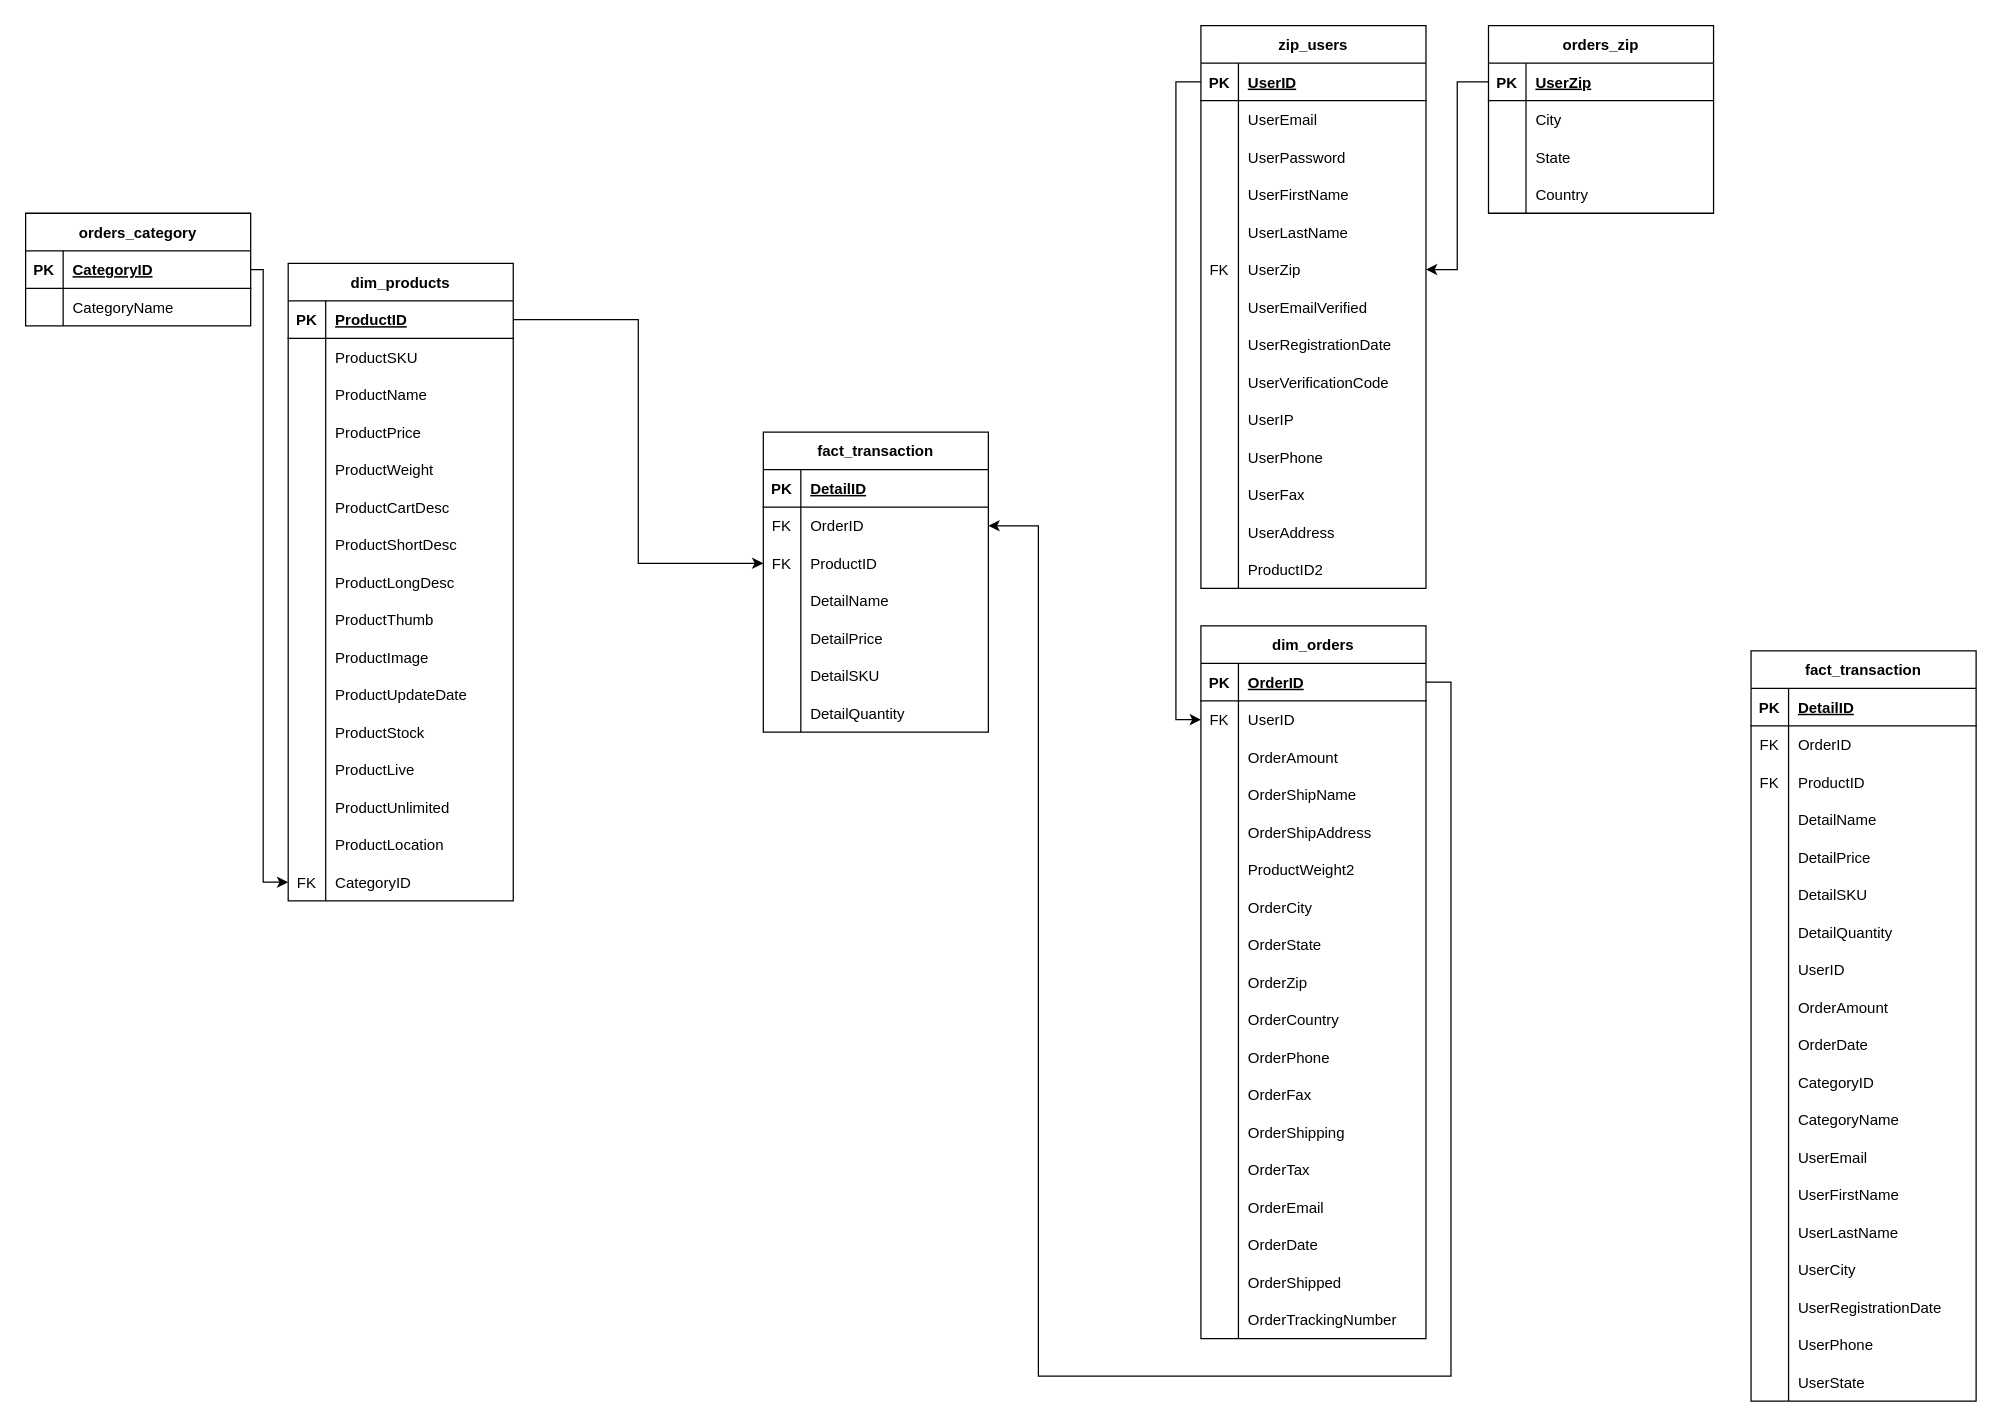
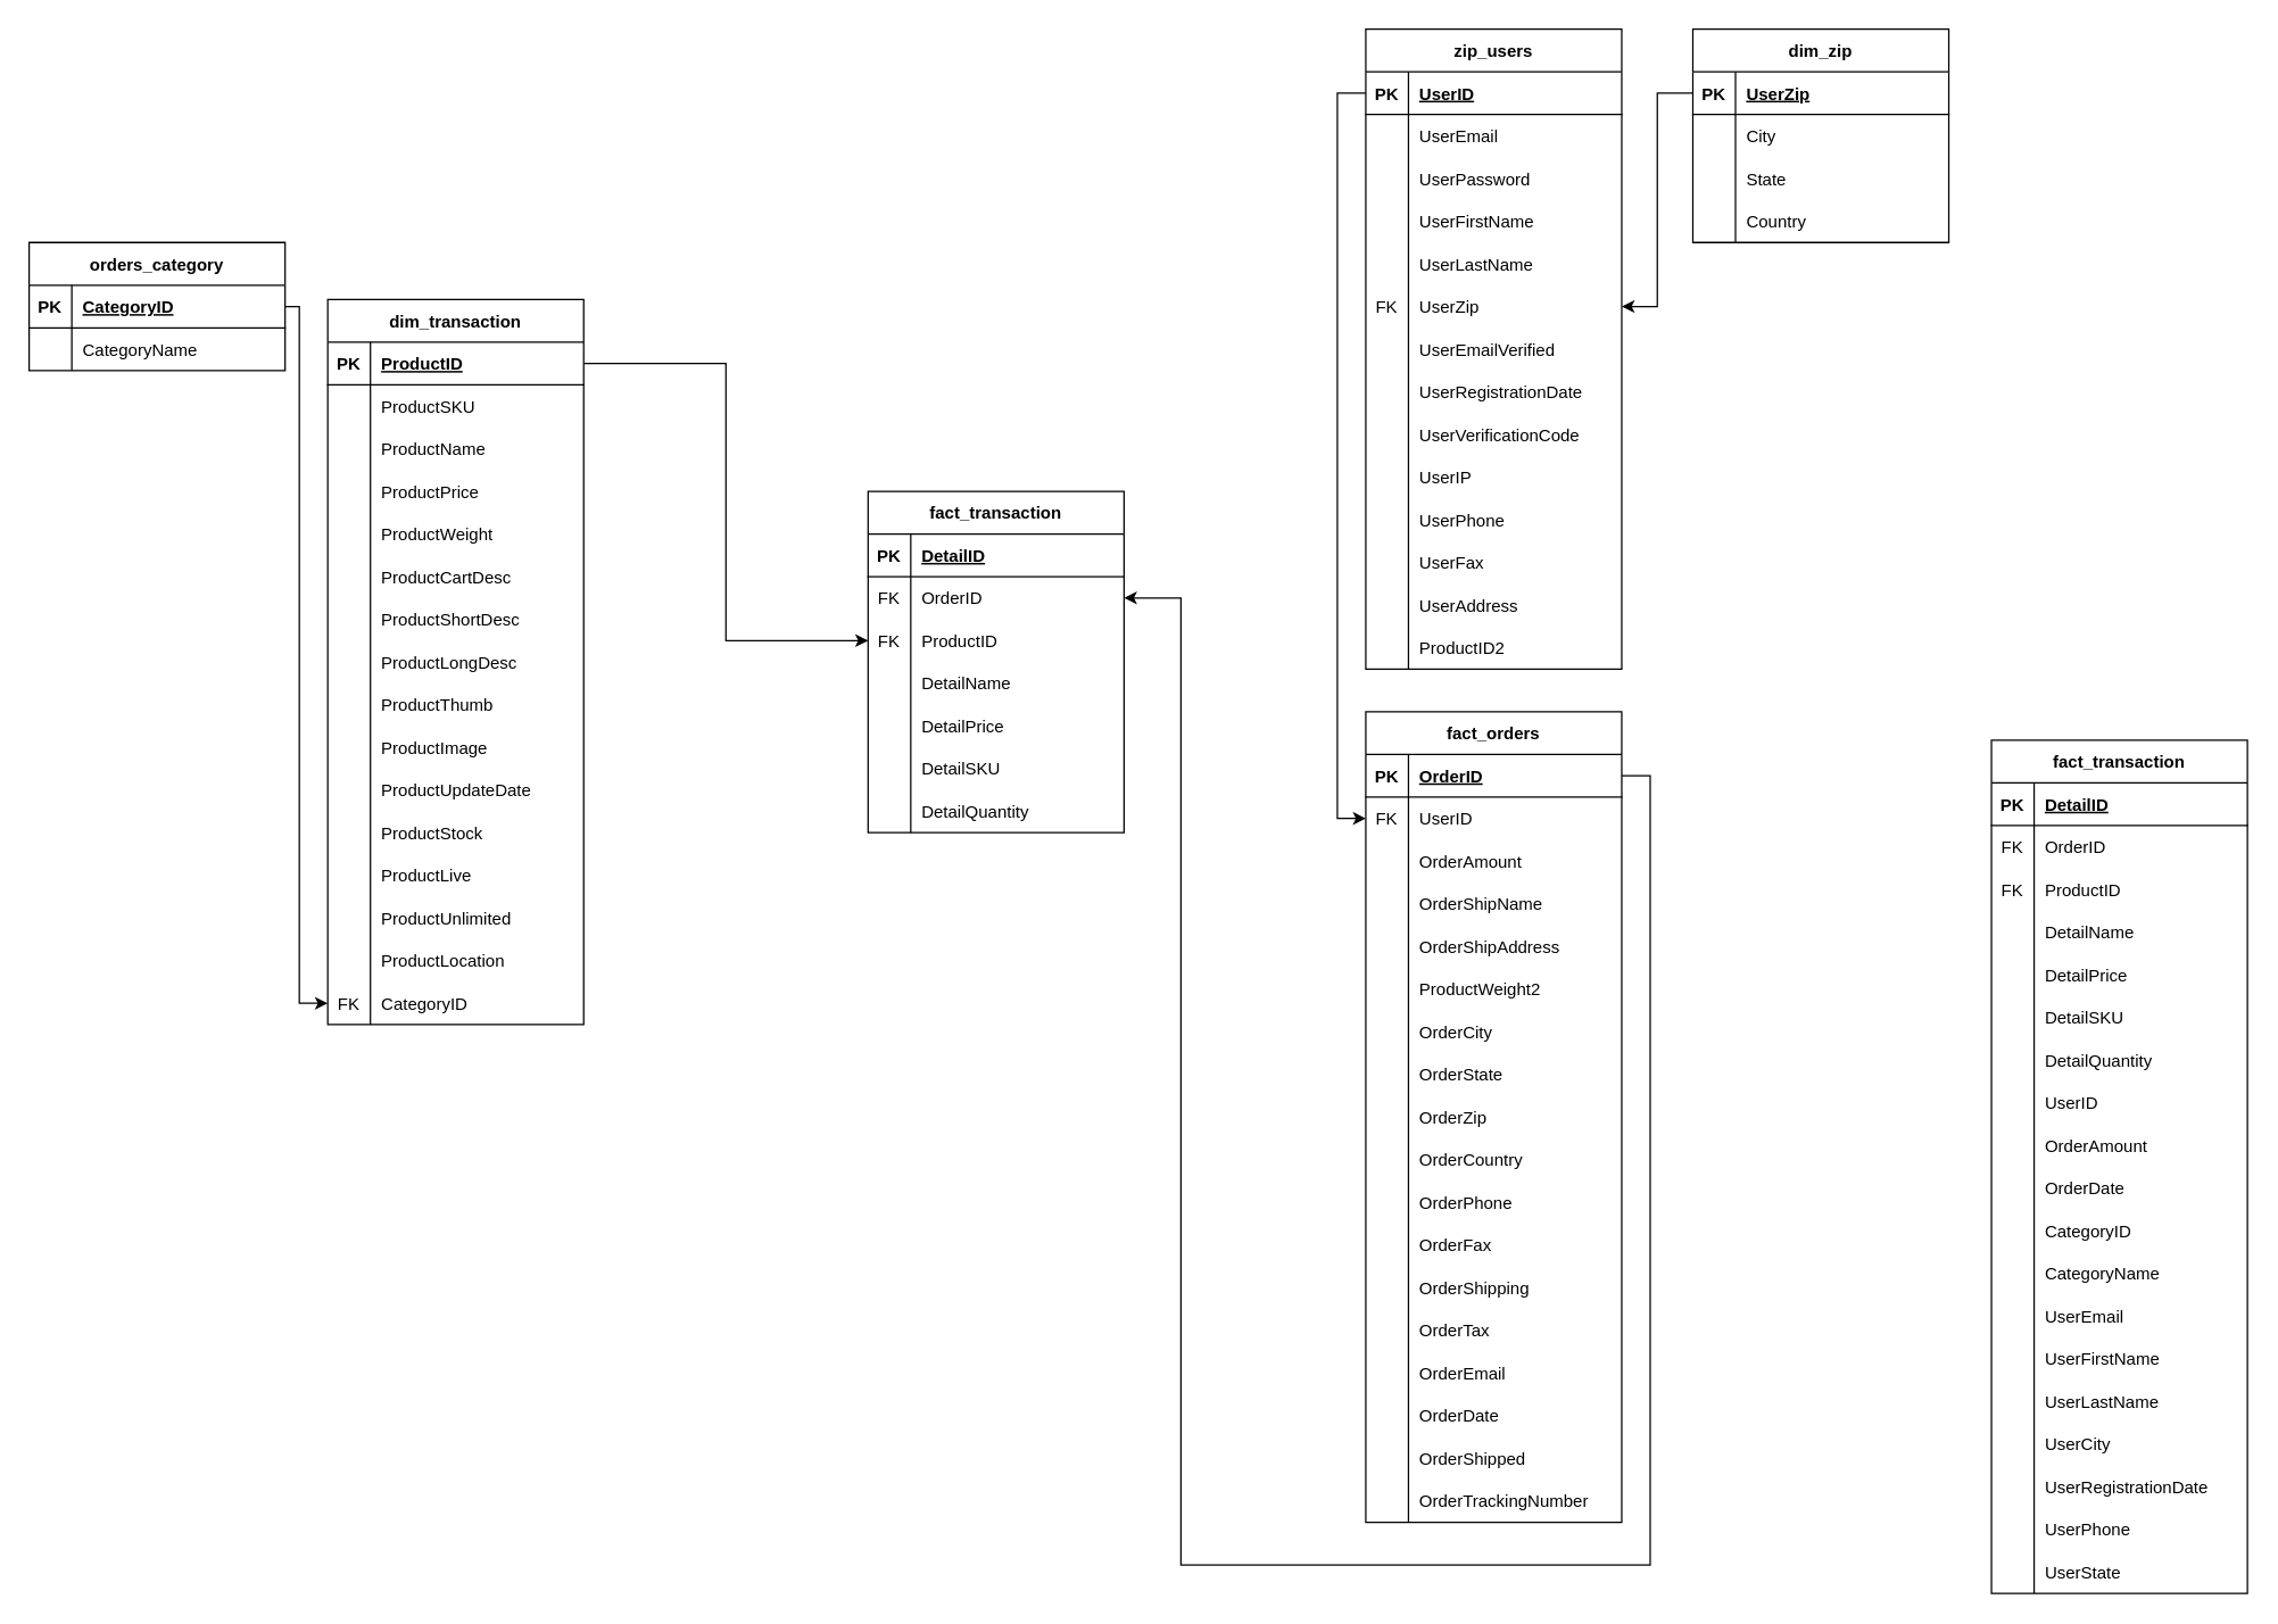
- <mxCell id="160" value="orders_zip" style="shape=table;startSize=30;container=1;collapsible=1;childLayout=tableLayout;fixedRows=1;rowLines=0;fontStyle=1;align=center;resizeLast=1;" parent="1" vertex="1"><mxGeometry x="1190" y="20" width="180" height="150" as="geometry" /></mxCell>
+ <mxCell id="160" value="dim_zip" style="shape=table;startSize=30;container=1;collapsible=1;childLayout=tableLayout;fixedRows=1;rowLines=0;fontStyle=1;align=center;resizeLast=1;" parent="1" vertex="1"><mxGeometry x="1190" y="20" width="180" height="150" as="geometry" /></mxCell>
- <mxCell id="67" value="dim_products" style="shape=table;startSize=30;container=1;collapsible=1;childLayout=tableLayout;fixedRows=1;rowLines=0;fontStyle=1;align=center;resizeLast=1;" parent="1" vertex="1"><mxGeometry x="230" y="210" width="180" height="510" as="geometry" /></mxCell>
+ <mxCell id="67" value="dim_transaction" style="shape=table;startSize=30;container=1;collapsible=1;childLayout=tableLayout;fixedRows=1;rowLines=0;fontStyle=1;align=center;resizeLast=1;" parent="1" vertex="1"><mxGeometry x="230" y="210" width="180" height="510" as="geometry" /></mxCell>
- <mxCell id="174" value="dim_orders" style="shape=table;startSize=30;container=1;collapsible=1;childLayout=tableLayout;fixedRows=1;rowLines=0;fontStyle=1;align=center;resizeLast=1;" parent="1" vertex="1"><mxGeometry x="960" y="500" width="180" height="570" as="geometry" /></mxCell>
+ <mxCell id="174" value="fact_orders" style="shape=table;startSize=30;container=1;collapsible=1;childLayout=tableLayout;fixedRows=1;rowLines=0;fontStyle=1;align=center;resizeLast=1;" parent="1" vertex="1"><mxGeometry x="960" y="500" width="180" height="570" as="geometry" /></mxCell>
